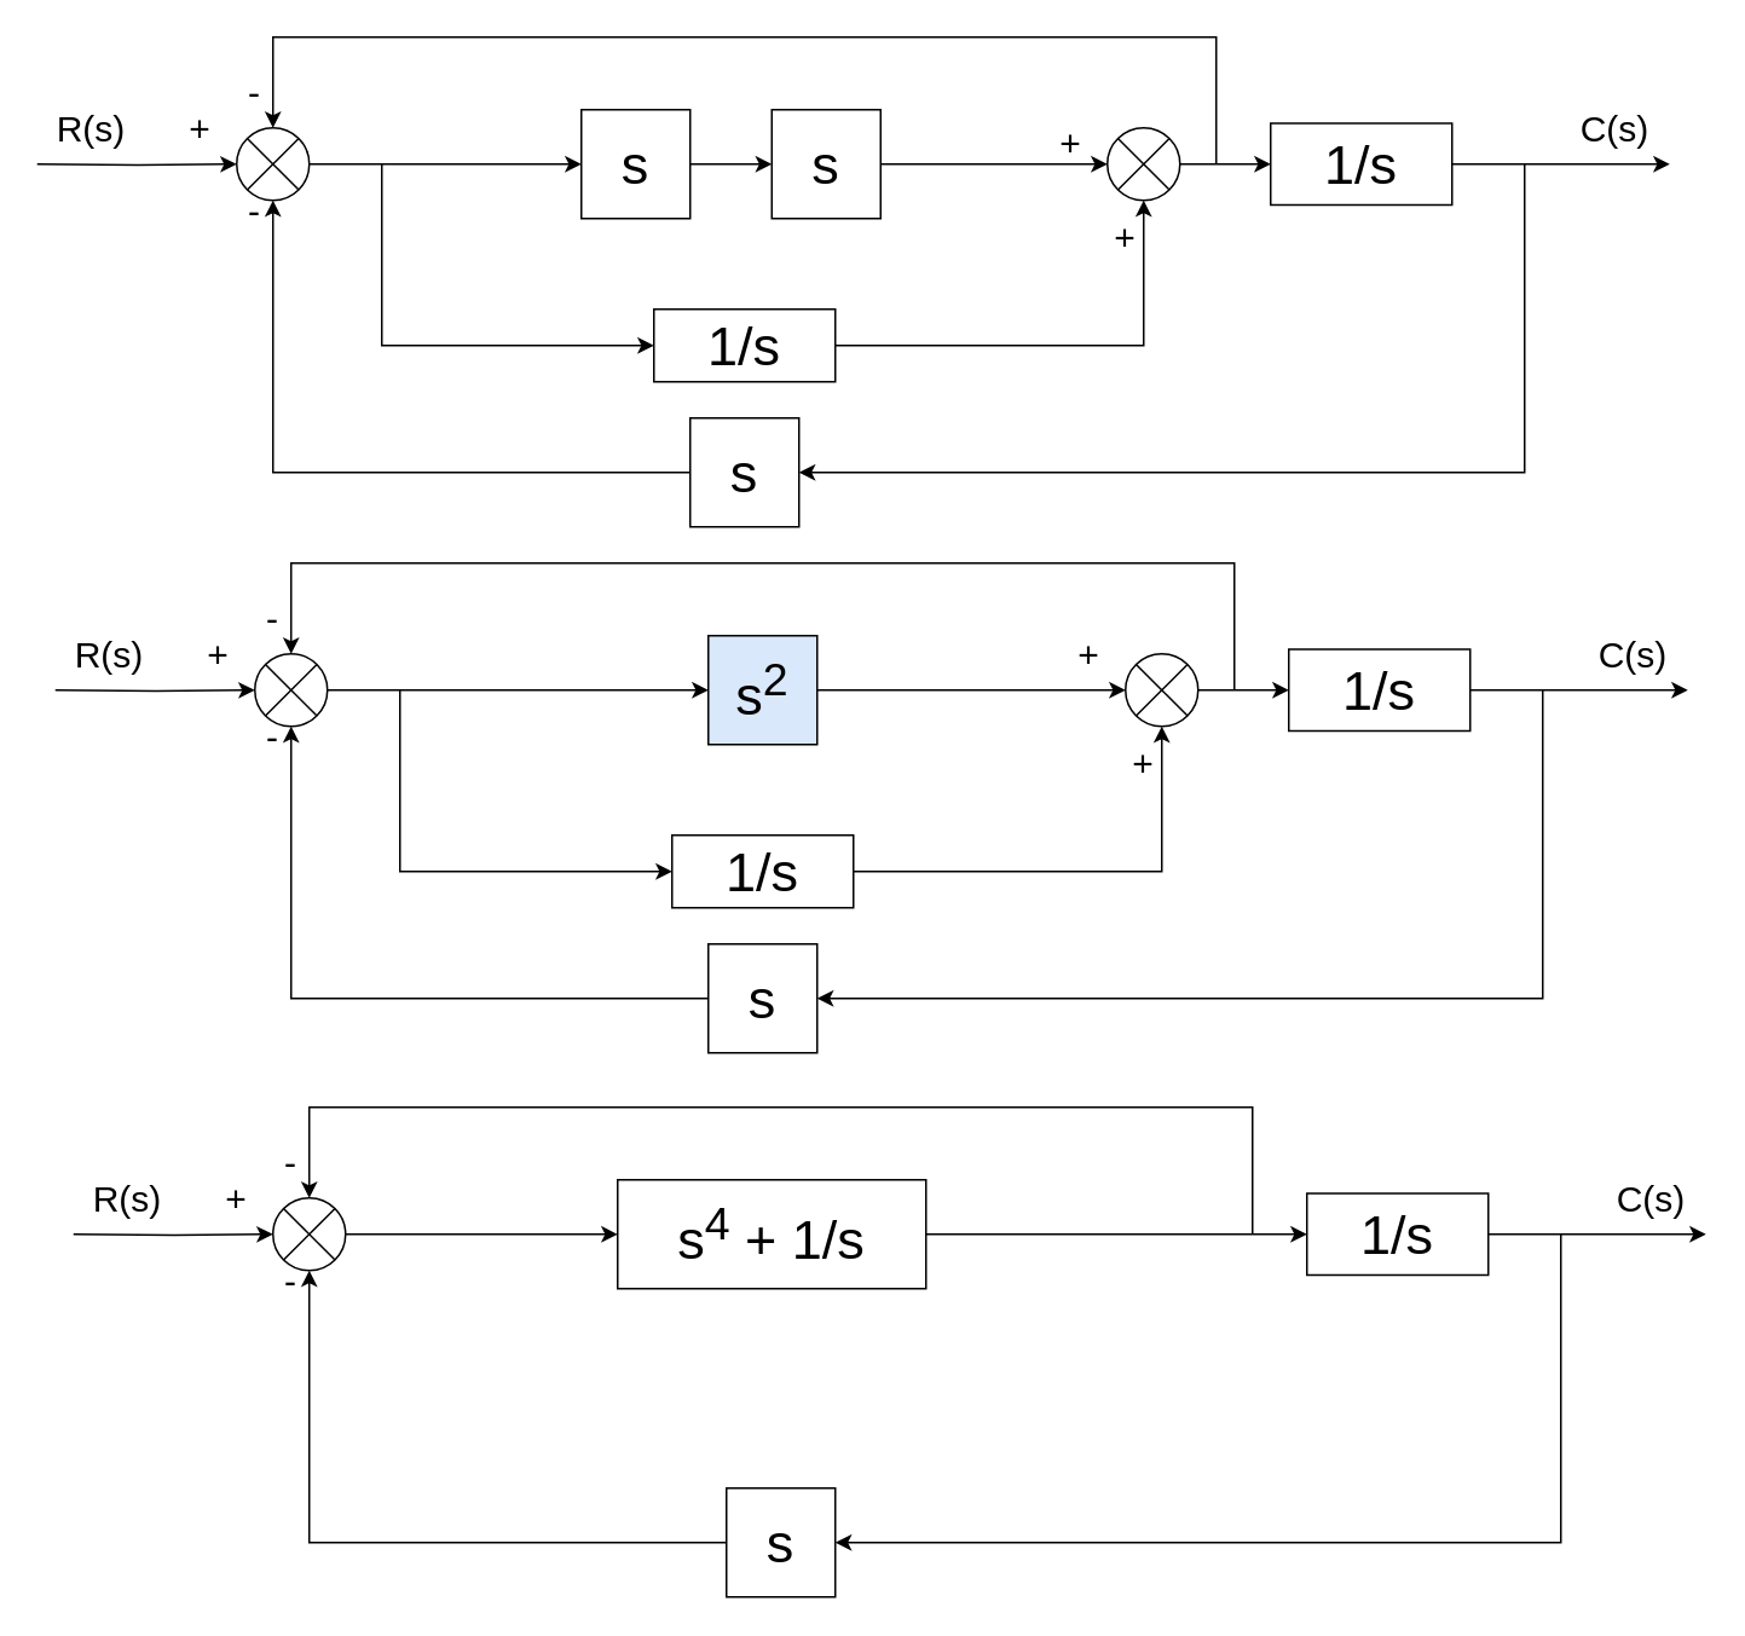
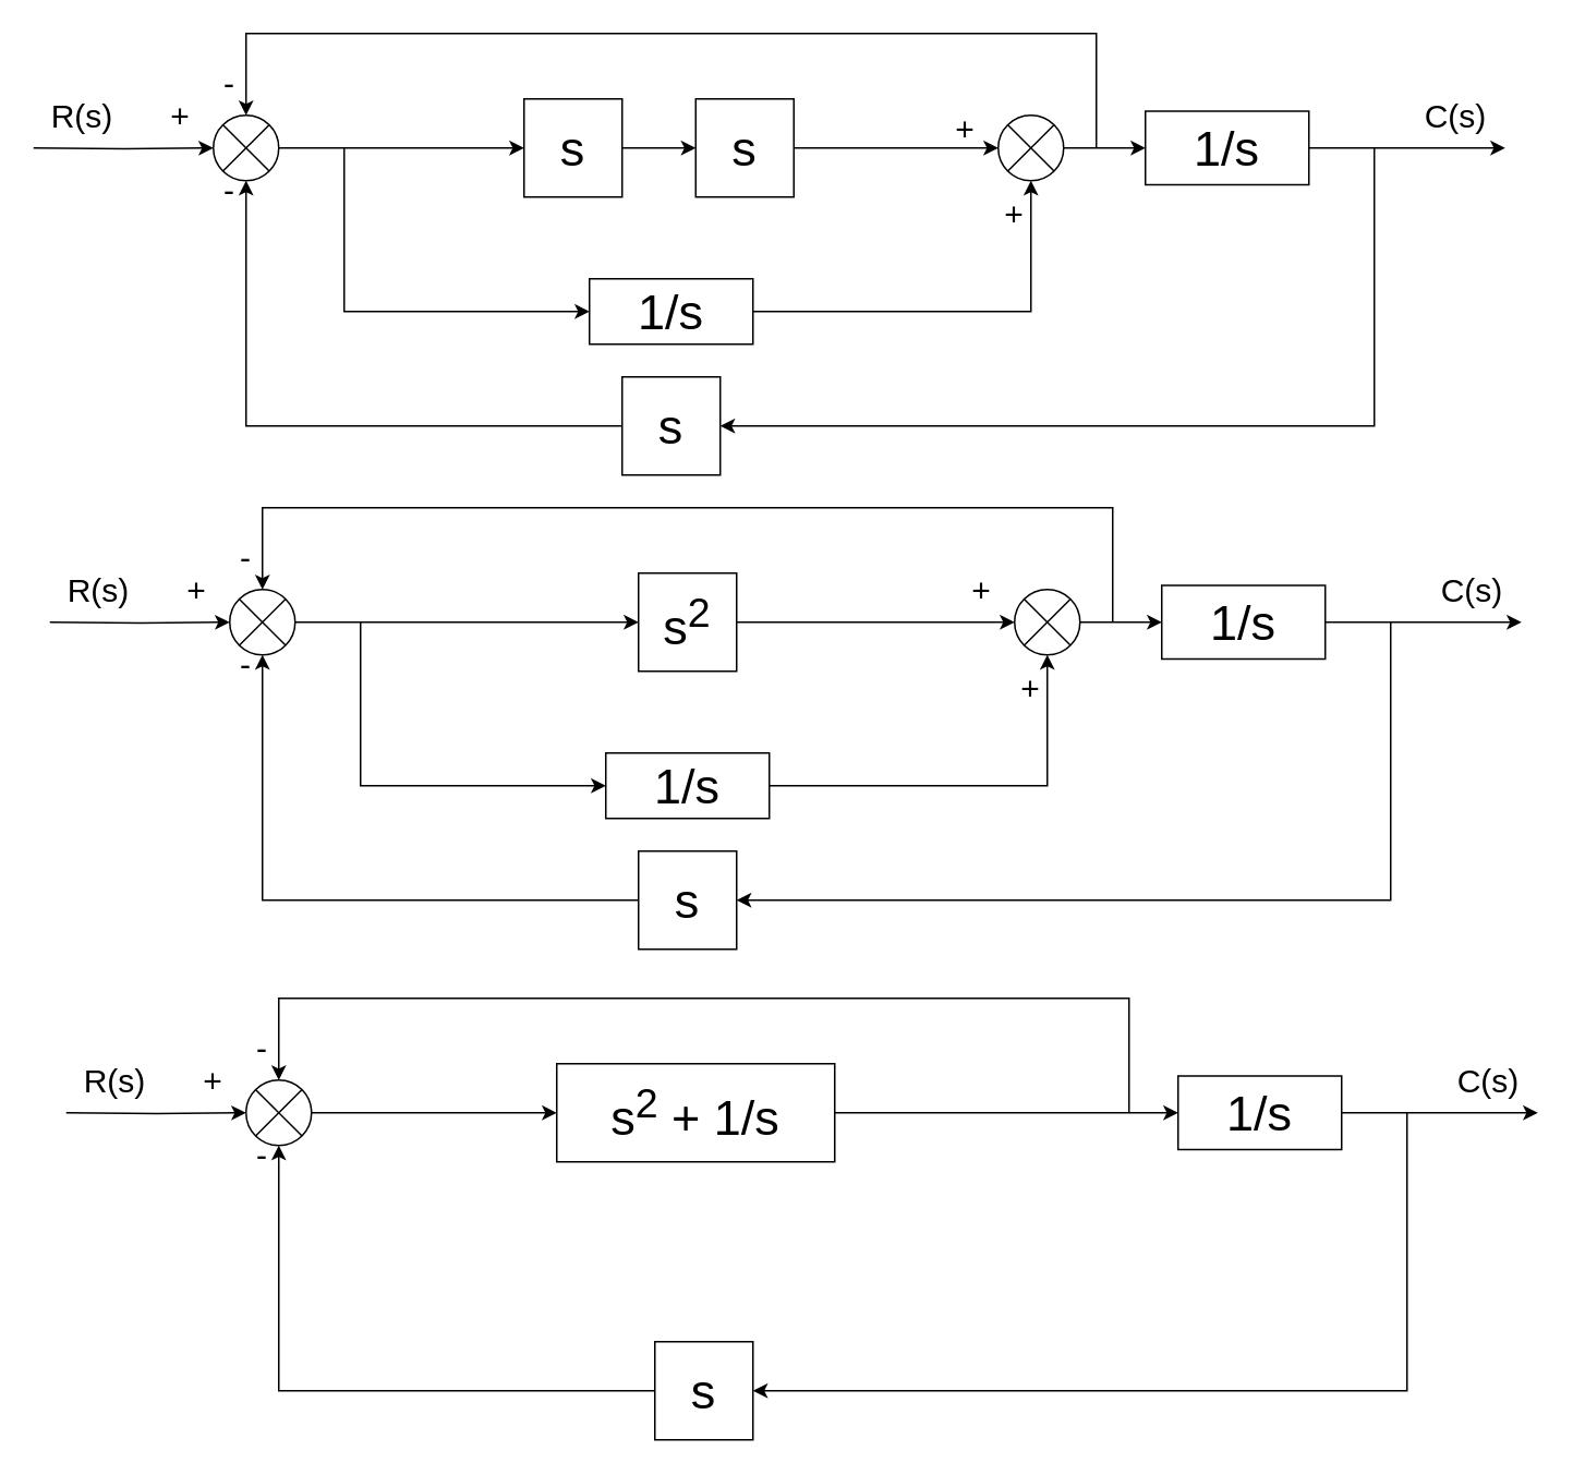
- <mxCell id="29" value="&lt;font style=&quot;font-size: 30px&quot;&gt;s&lt;sup&gt;2&lt;/sup&gt;&lt;/font&gt;" style="whiteSpace=wrap;html=1;align=center;treeFolding=1;treeMoving=1;newEdgeStyle={&quot;edgeStyle&quot;:&quot;elbowEdgeStyle&quot;,&quot;startArrow&quot;:&quot;none&quot;,&quot;endArrow&quot;:&quot;none&quot;};fillColor=#dae8fc;" parent="1" vertex="1"><mxGeometry x="390" y="350" width="60" height="60" as="geometry" /></mxCell>
+ <mxCell id="29" value="&lt;font style=&quot;font-size: 30px&quot;&gt;s&lt;sup&gt;2&lt;/sup&gt;&lt;/font&gt;" style="whiteSpace=wrap;html=1;align=center;treeFolding=1;treeMoving=1;newEdgeStyle={&quot;edgeStyle&quot;:&quot;elbowEdgeStyle&quot;,&quot;startArrow&quot;:&quot;none&quot;,&quot;endArrow&quot;:&quot;none&quot;};" parent="1" vertex="1"><mxGeometry x="390" y="350" width="60" height="60" as="geometry" /></mxCell>
- <mxCell id="52" value="&lt;font style=&quot;font-size: 30px&quot;&gt;s&lt;sup&gt;4&lt;/sup&gt;&amp;nbsp;+ 1/s&lt;/font&gt;" style="whiteSpace=wrap;html=1;align=center;treeFolding=1;treeMoving=1;newEdgeStyle={&quot;edgeStyle&quot;:&quot;elbowEdgeStyle&quot;,&quot;startArrow&quot;:&quot;none&quot;,&quot;endArrow&quot;:&quot;none&quot;};" vertex="1" parent="1"><mxGeometry x="340" y="650" width="170" height="60" as="geometry" /></mxCell>
+ <mxCell id="52" value="&lt;font style=&quot;font-size: 30px&quot;&gt;s&lt;sup&gt;2&lt;/sup&gt;&amp;nbsp;+ 1/s&lt;/font&gt;" style="whiteSpace=wrap;html=1;align=center;treeFolding=1;treeMoving=1;newEdgeStyle={&quot;edgeStyle&quot;:&quot;elbowEdgeStyle&quot;,&quot;startArrow&quot;:&quot;none&quot;,&quot;endArrow&quot;:&quot;none&quot;};" vertex="1" parent="1"><mxGeometry x="340" y="650" width="170" height="60" as="geometry" /></mxCell>
